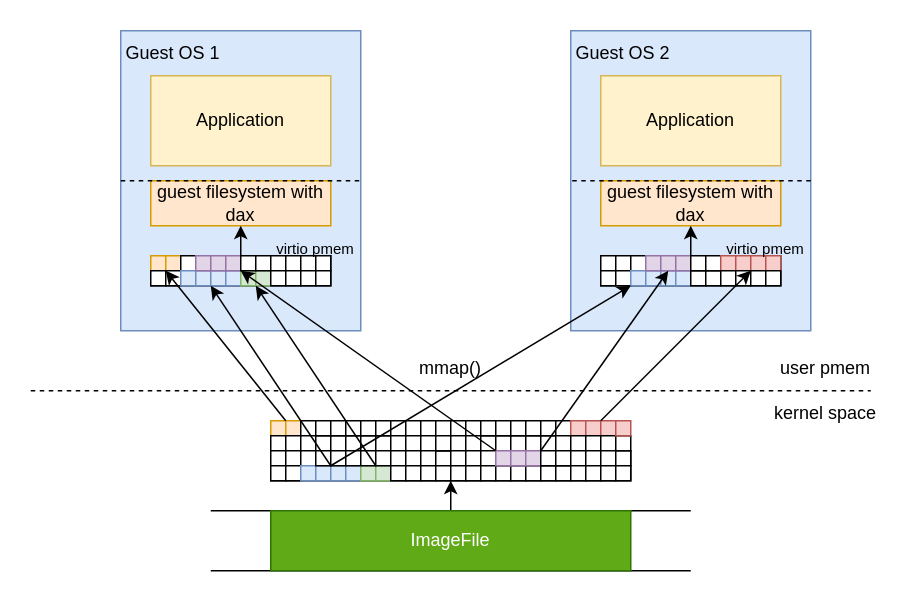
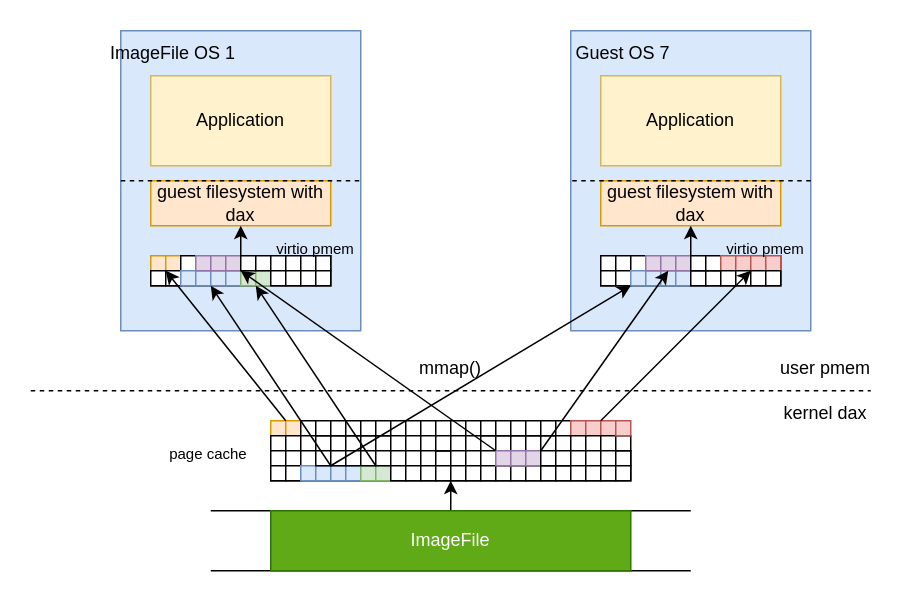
- <mxCell id="164" value="Guest OS 1" style="text;html=1;strokeColor=none;fillColor=none;align=center;verticalAlign=middle;whiteSpace=wrap;rounded=0;" vertex="1" parent="1"><mxGeometry x="50" y="20" width="130" height="30" as="geometry" /></mxCell>
+ <mxCell id="164" value="ImageFile OS 1" style="text;html=1;strokeColor=none;fillColor=none;align=center;verticalAlign=middle;whiteSpace=wrap;rounded=0;" vertex="1" parent="1"><mxGeometry x="50" y="20" width="130" height="30" as="geometry" /></mxCell>
- <mxCell id="165" value="Guest OS 2" style="text;html=1;strokeColor=none;fillColor=none;align=center;verticalAlign=middle;whiteSpace=wrap;rounded=0;" vertex="1" parent="1"><mxGeometry x="350" y="20" width="130" height="30" as="geometry" /></mxCell>
+ <mxCell id="165" value="Guest OS 7" style="text;html=1;strokeColor=none;fillColor=none;align=center;verticalAlign=middle;whiteSpace=wrap;rounded=0;" vertex="1" parent="1"><mxGeometry x="350" y="20" width="130" height="30" as="geometry" /></mxCell>
- <mxCell id="184" value="kernel space" style="text;html=1;strokeColor=none;fillColor=none;align=center;verticalAlign=middle;whiteSpace=wrap;rounded=0;" vertex="1" parent="1"><mxGeometry x="510" y="260" width="80" height="30" as="geometry" /></mxCell>
+ <mxCell id="184" value="kernel dax" style="text;html=1;strokeColor=none;fillColor=none;align=center;verticalAlign=middle;whiteSpace=wrap;rounded=0;" vertex="1" parent="1"><mxGeometry x="510" y="260" width="80" height="30" as="geometry" /></mxCell>
+ <mxCell id="189" value="page cache&amp;nbsp;" style="text;html=1;strokeColor=none;fillColor=none;align=center;verticalAlign=middle;whiteSpace=wrap;rounded=0;fontSize=10;" vertex="1" parent="1"><mxGeometry x="100" y="287" width="80" height="30" as="geometry" /></mxCell>
